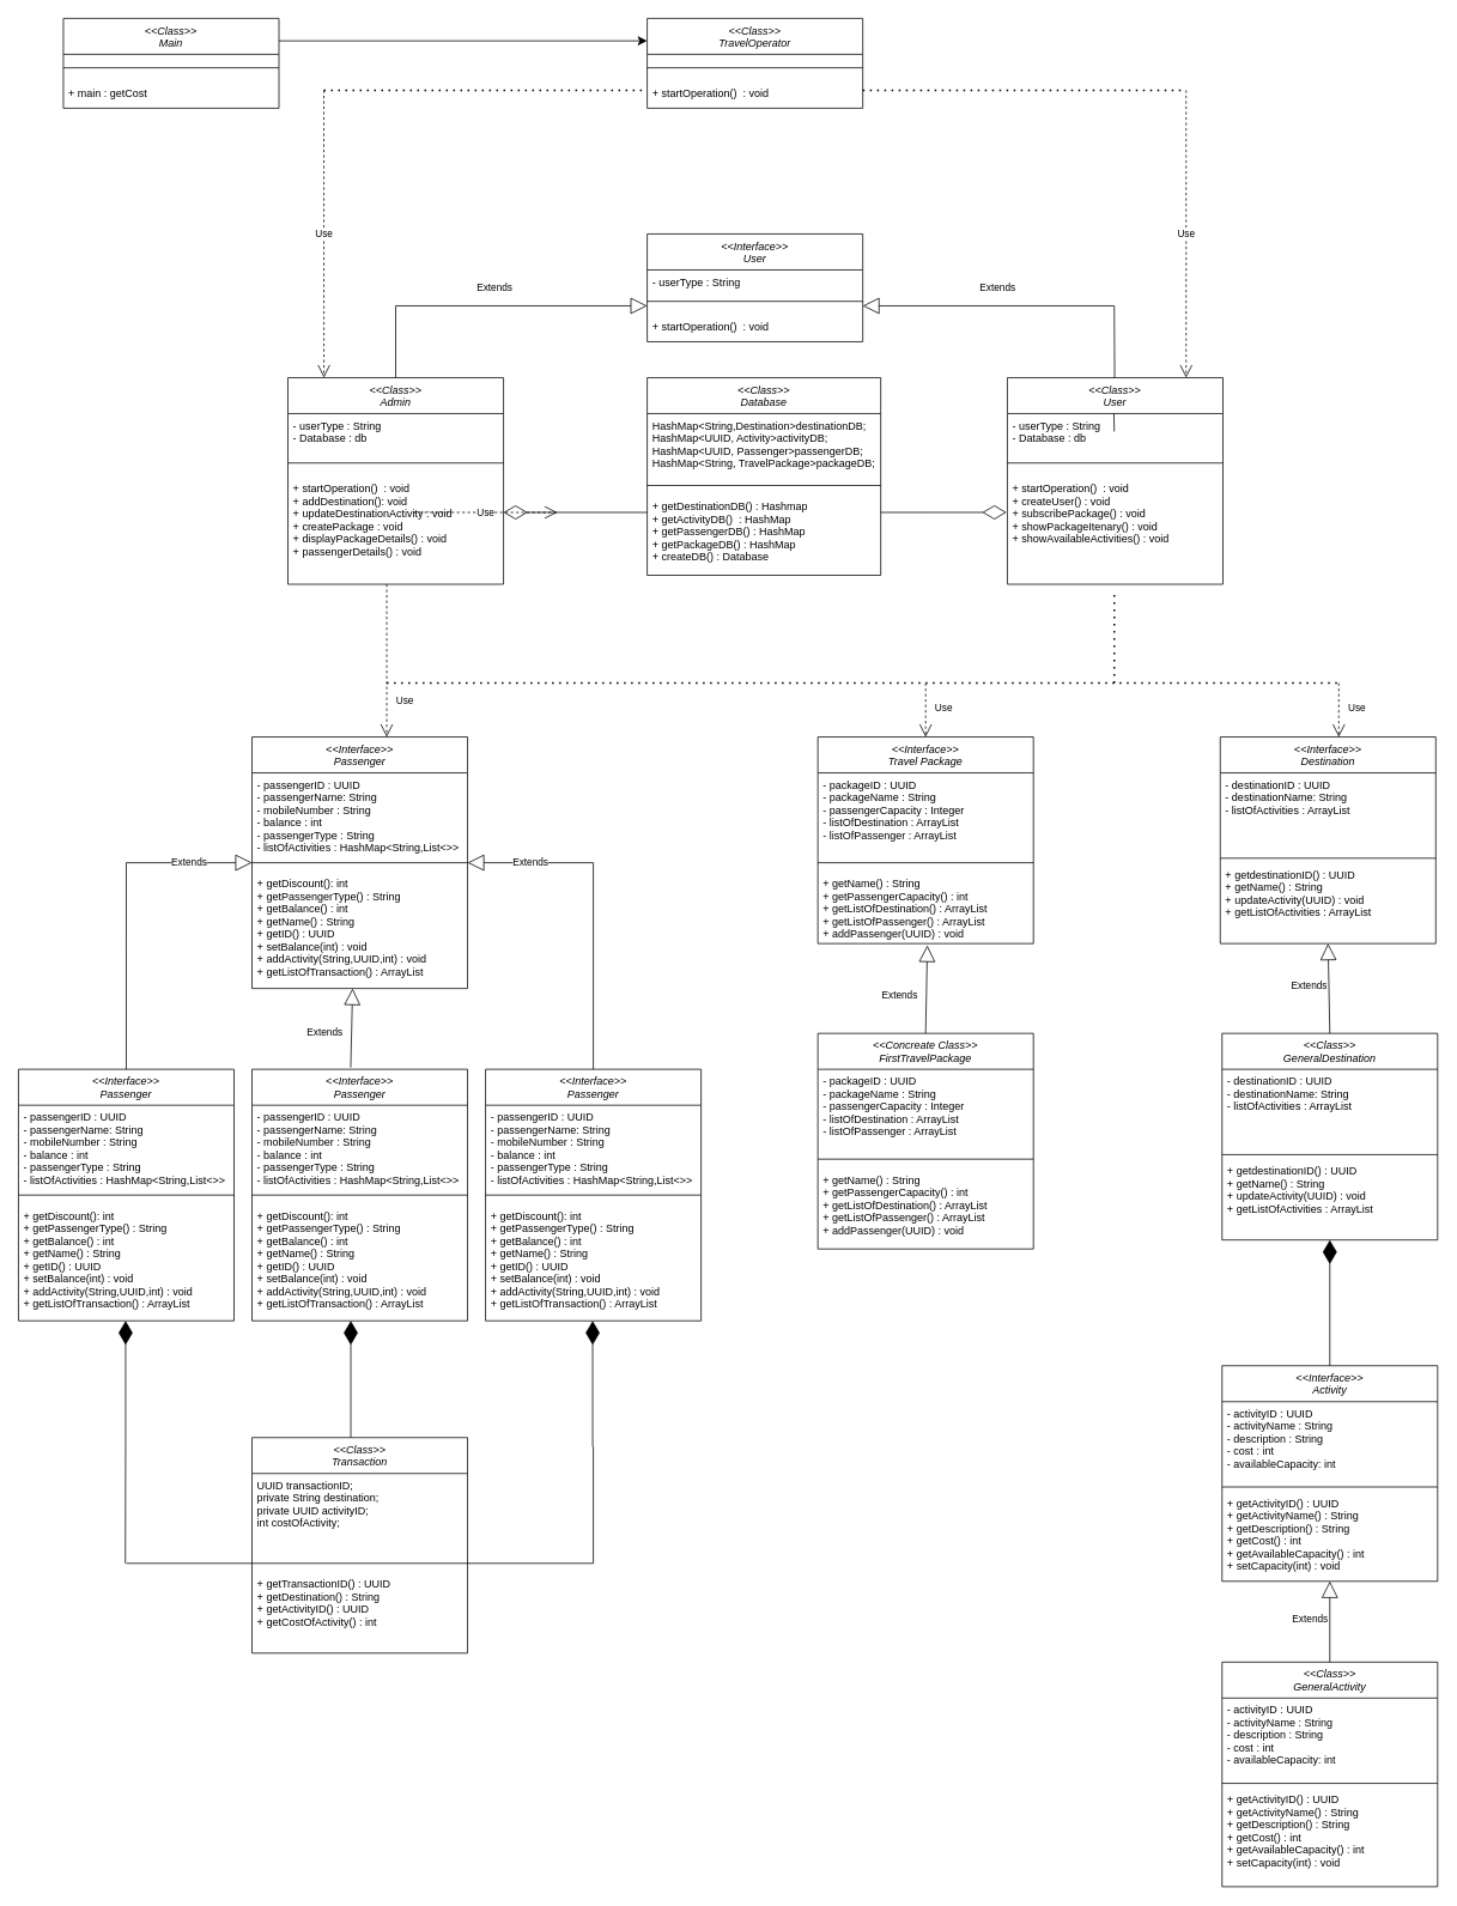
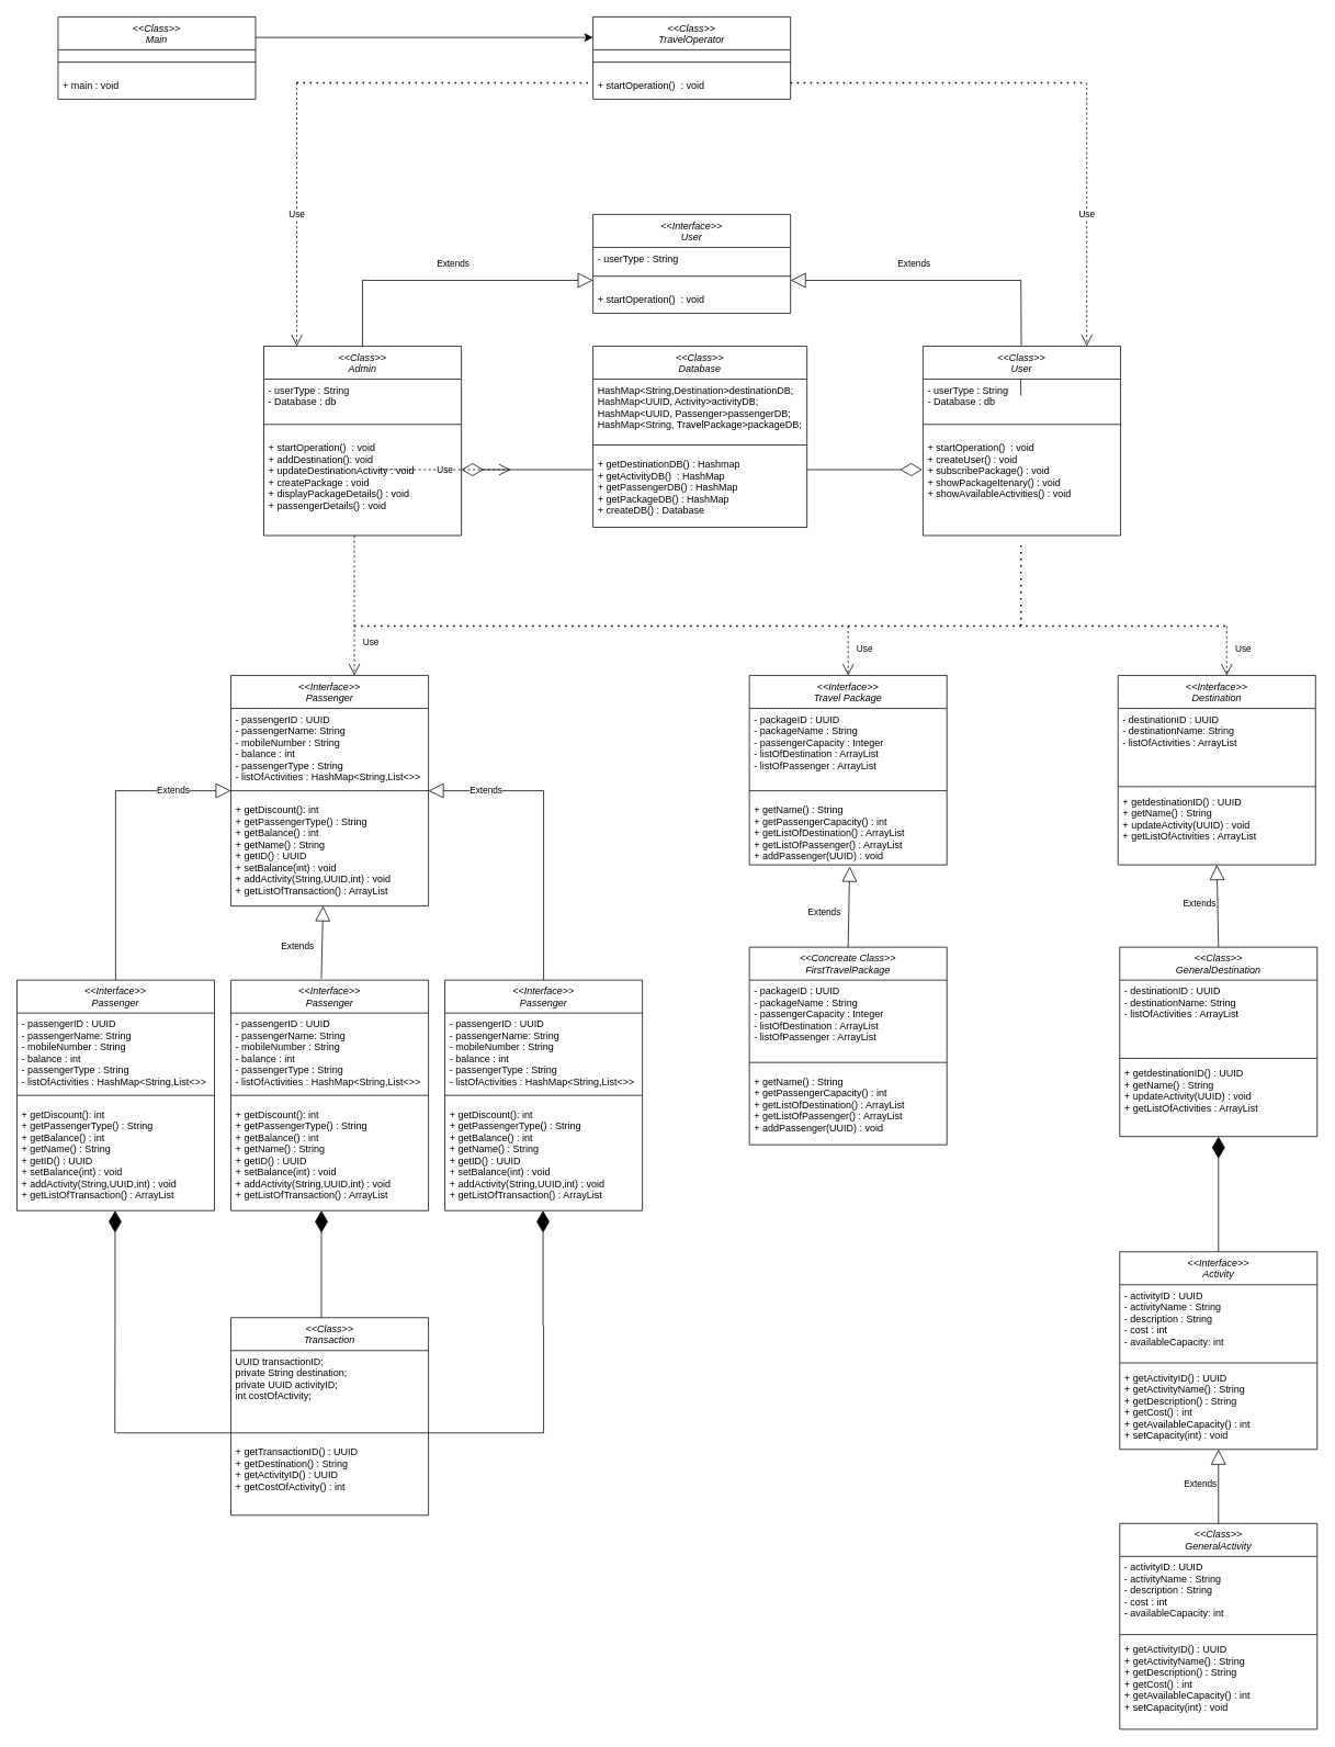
- <mxCell id="91" value="+ main : getCost" style="text;align=left;verticalAlign=top;spacingLeft=4;spacingRight=4;overflow=hidden;rotatable=0;points=[[0,0.5],[1,0.5]];portConstraint=eastwest;" vertex="1" parent="89"><mxGeometry y="70" width="240" height="20" as="geometry" /></mxCell>
+ <mxCell id="91" value="+ main : void" style="text;align=left;verticalAlign=top;spacingLeft=4;spacingRight=4;overflow=hidden;rotatable=0;points=[[0,0.5],[1,0.5]];portConstraint=eastwest;" vertex="1" parent="89"><mxGeometry y="70" width="240" height="20" as="geometry" /></mxCell>
